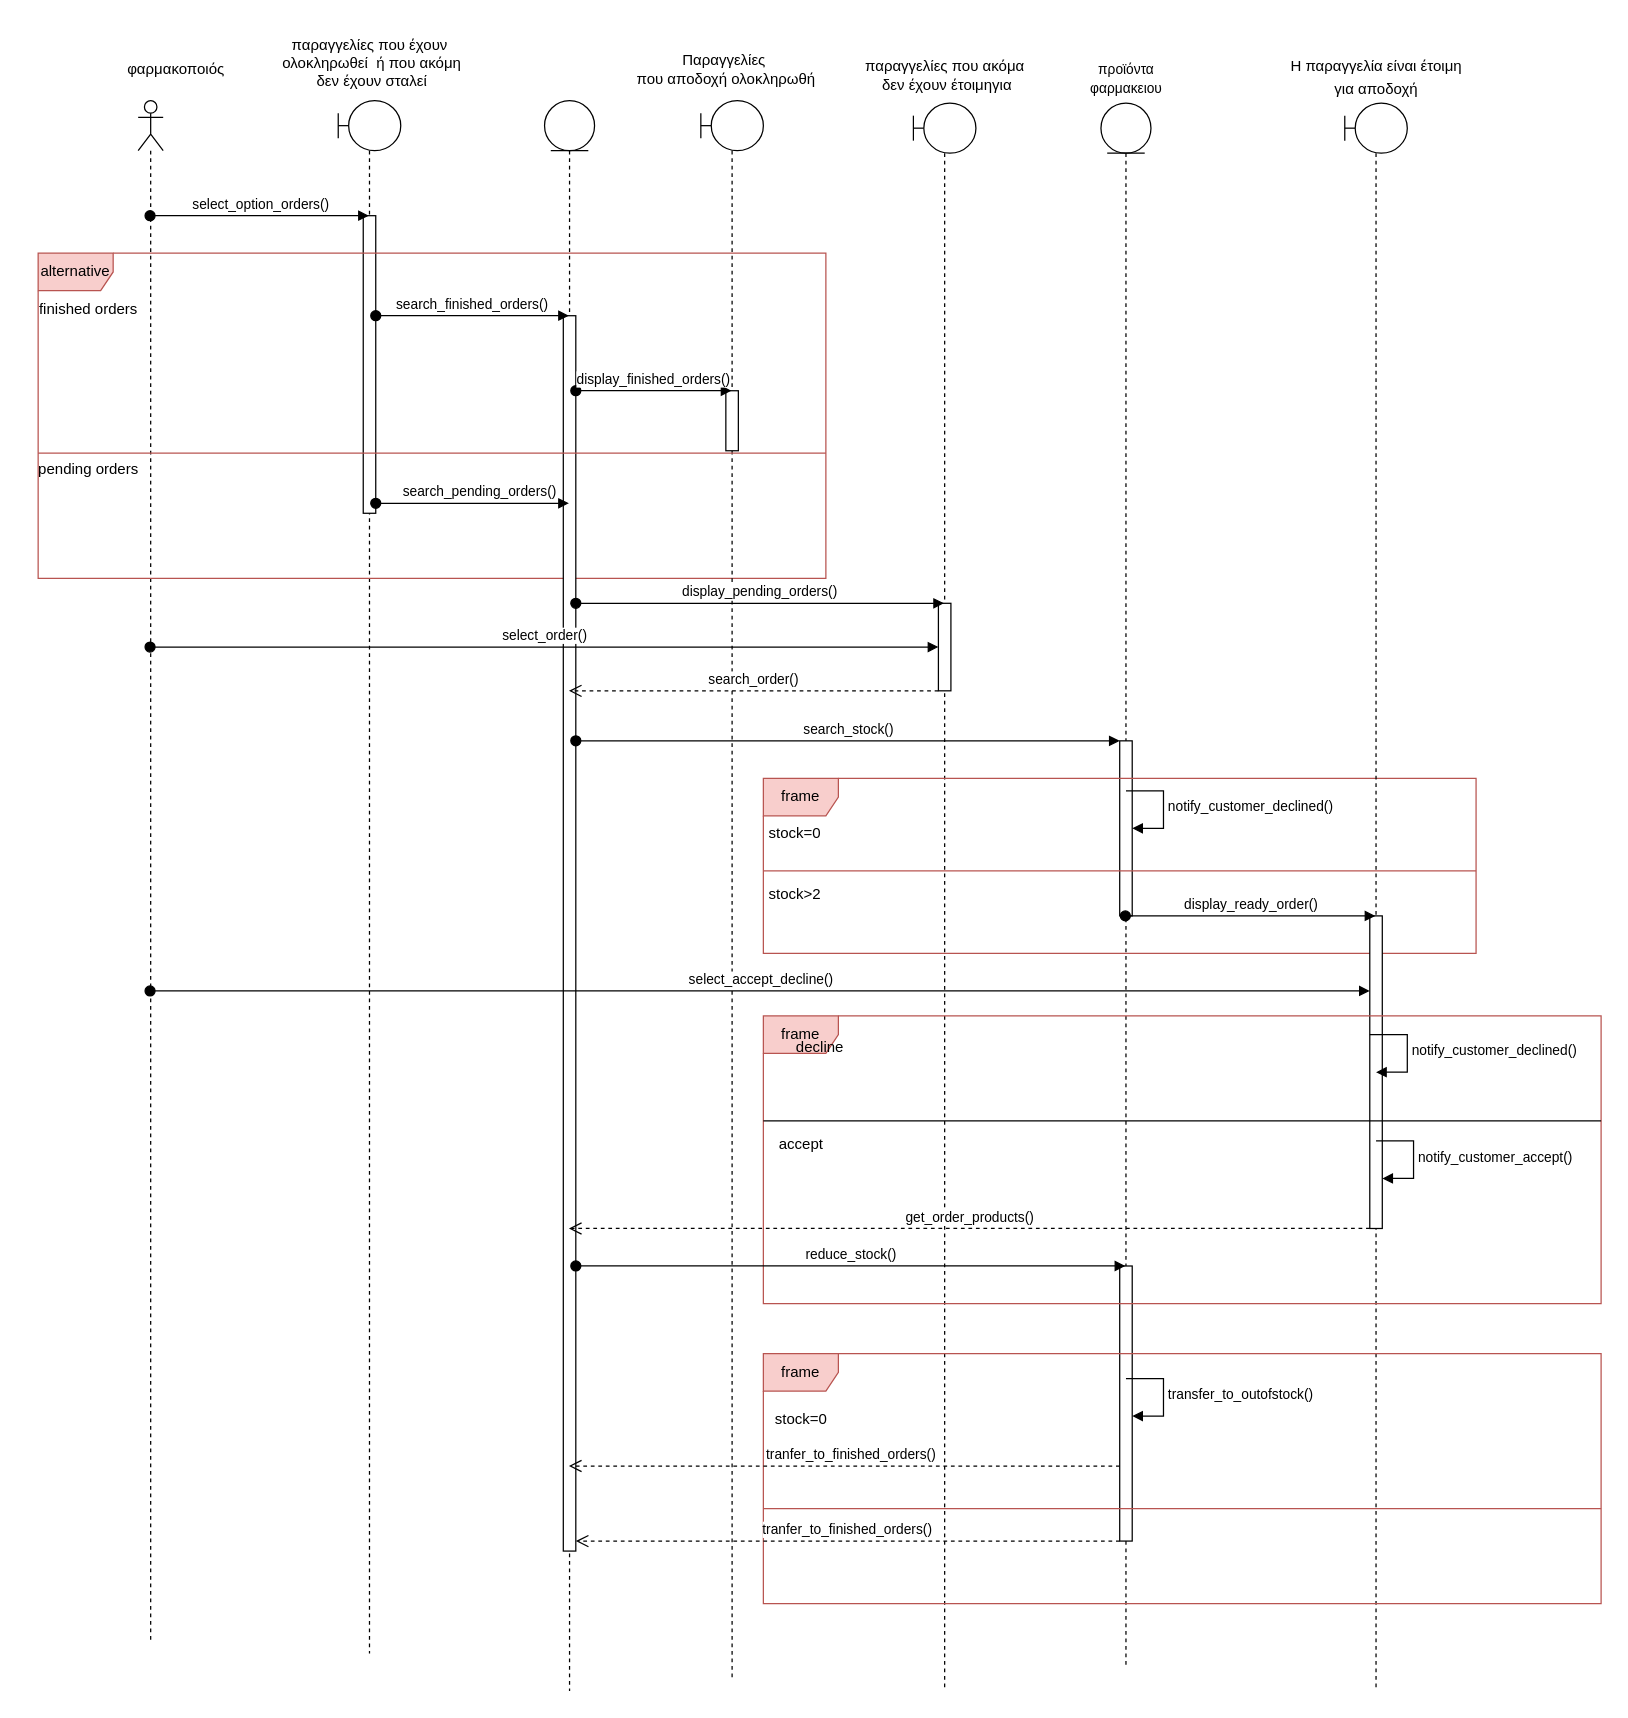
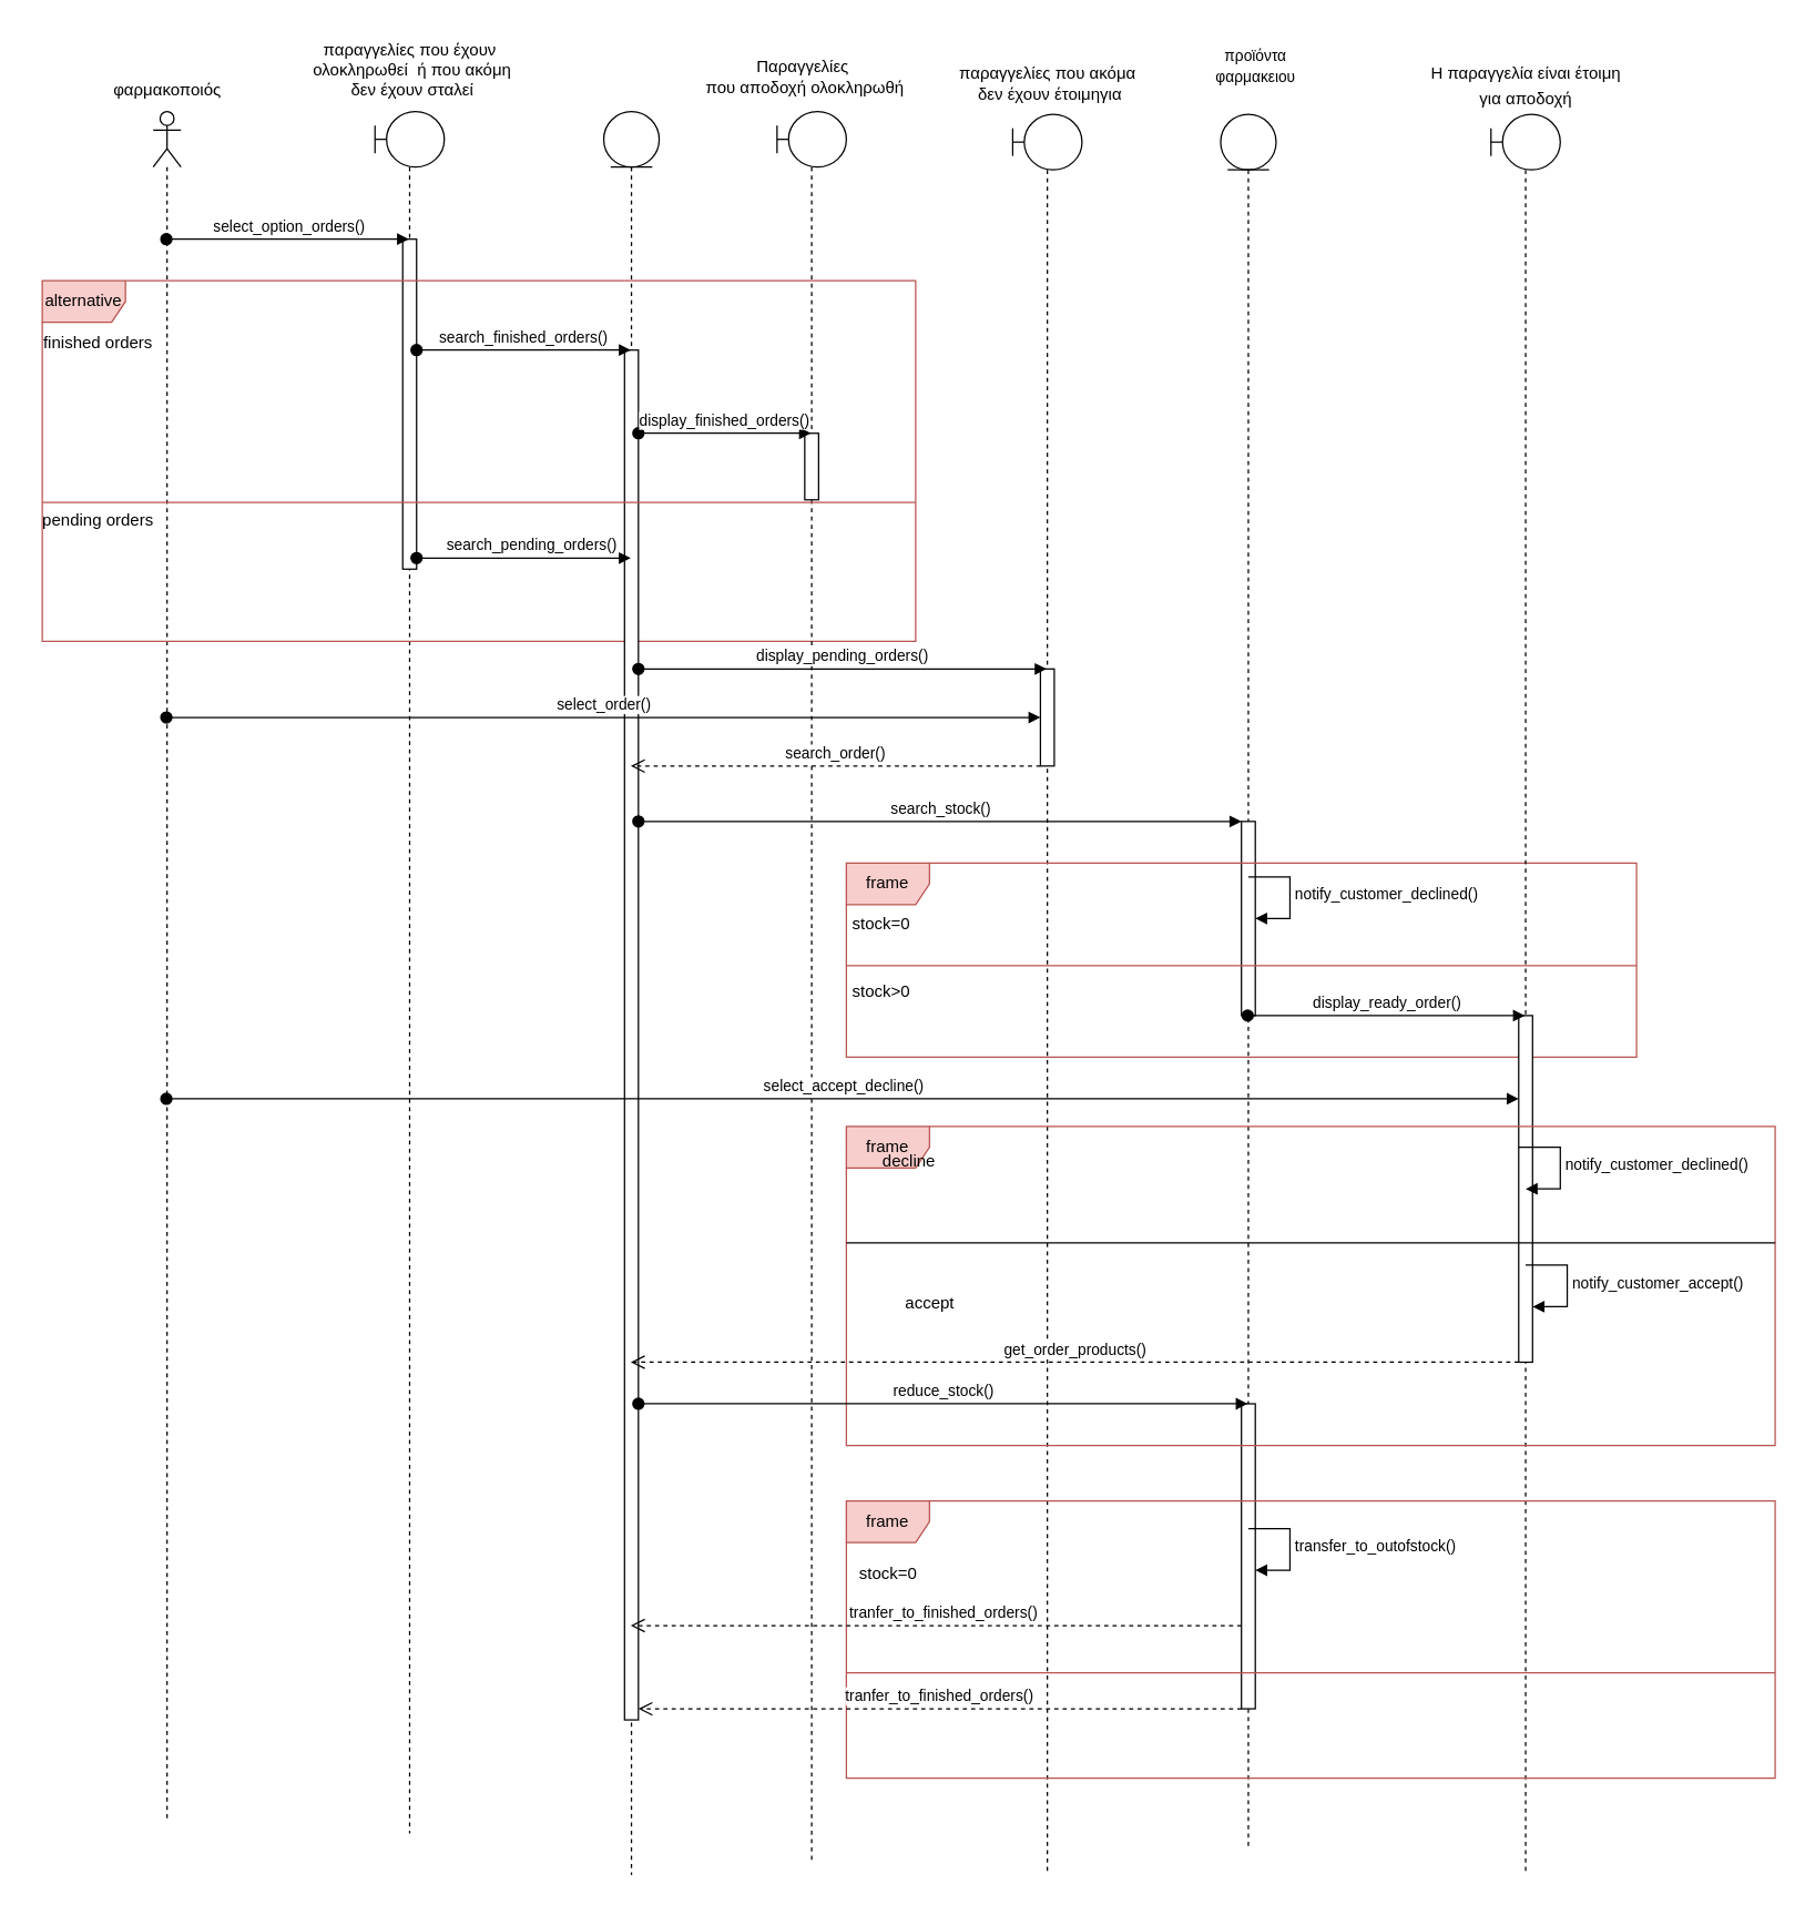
- <mxCell id="3" value="φαρμακοποιός" style="text;html=1;align=center;verticalAlign=middle;resizable=0;points=[];autosize=1;strokeColor=none;fillColor=none;" vertex="1" parent="1"><mxGeometry x="90" y="40" width="100" height="30" as="geometry" /></mxCell>
+ <mxCell id="3" value="φαρμακοποιός" style="text;html=1;align=center;verticalAlign=middle;resizable=0;points=[];autosize=1;strokeColor=none;fillColor=none;" vertex="1" parent="1"><mxGeometry x="70" y="50" width="100" height="30" as="geometry" /></mxCell>
- <mxCell id="28" value="&lt;font style=&quot;font-size: 11px;&quot;&gt;προϊόντα&lt;br style=&quot;border-color: var(--border-color); background-color: rgb(255, 255, 255);&quot;&gt;&lt;span style=&quot;background-color: rgb(255, 255, 255);&quot;&gt;φαρμακειου&lt;/span&gt;&lt;/font&gt;" style="text;html=1;align=center;verticalAlign=middle;resizable=0;points=[];autosize=1;strokeColor=none;fillColor=none;" vertex="1" parent="1"><mxGeometry x="860" y="42" width="80" height="40" as="geometry" /></mxCell>
+ <mxCell id="28" value="&lt;font style=&quot;font-size: 11px;&quot;&gt;προϊόντα&lt;br style=&quot;border-color: var(--border-color); background-color: rgb(255, 255, 255);&quot;&gt;&lt;span style=&quot;background-color: rgb(255, 255, 255);&quot;&gt;φαρμακειου&lt;/span&gt;&lt;/font&gt;" style="text;html=1;align=center;verticalAlign=middle;resizable=0;points=[];autosize=1;strokeColor=none;fillColor=none;" vertex="1" parent="1"><mxGeometry x="865" y="27" width="80" height="40" as="geometry" /></mxCell>
- <mxCell id="33" value="stock&amp;gt;2" style="text;html=1;align=center;verticalAlign=middle;resizable=0;points=[];autosize=1;strokeColor=none;fillColor=none;" vertex="1" parent="1"><mxGeometry x="600" y="700" width="70" height="30" as="geometry" /></mxCell>
+ <mxCell id="33" value="stock&amp;gt;0" style="text;html=1;align=center;verticalAlign=middle;resizable=0;points=[];autosize=1;strokeColor=none;fillColor=none;" vertex="1" parent="1"><mxGeometry x="600" y="700" width="70" height="30" as="geometry" /></mxCell>
- <mxCell id="45" value="accept" style="text;html=1;align=center;verticalAlign=middle;resizable=0;points=[];autosize=1;strokeColor=none;fillColor=none;" vertex="1" parent="1"><mxGeometry x="610" y="900" width="60" height="30" as="geometry" /></mxCell>
+ <mxCell id="45" value="accept" style="text;html=1;align=center;verticalAlign=middle;resizable=0;points=[];autosize=1;strokeColor=none;fillColor=none;" vertex="1" parent="1"><mxGeometry x="640" y="925" width="60" height="30" as="geometry" /></mxCell>
